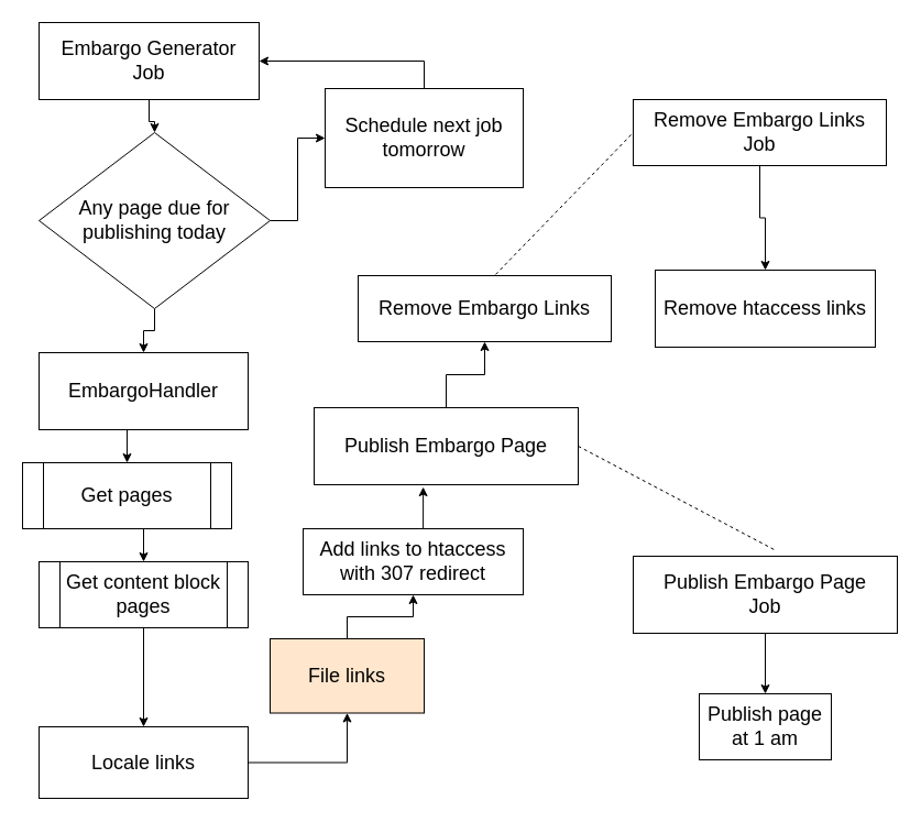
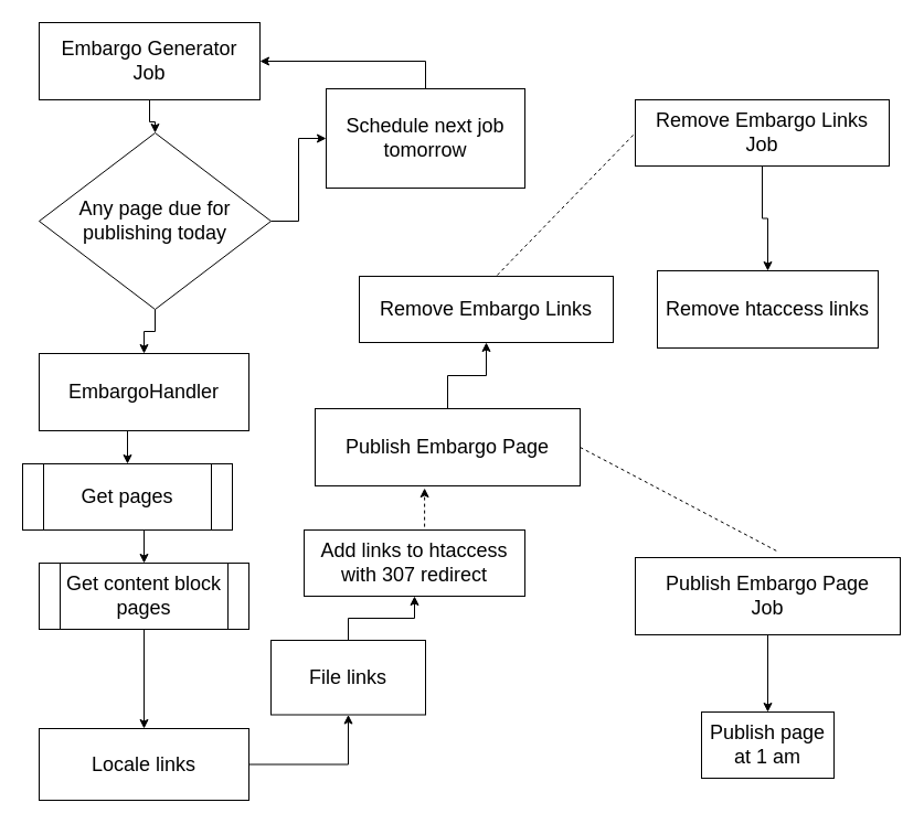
- <mxCell id="19" style="edgeStyle=orthogonalEdgeStyle;rounded=0;orthogonalLoop=1;jettySize=auto;html=1;exitX=0.5;exitY=0;exitDx=0;exitDy=0;entryX=0.413;entryY=1.029;entryDx=0;entryDy=0;entryPerimeter=0;fontSize=18;" edge="1" parent="1" source="20" target="22"><mxGeometry relative="1" as="geometry" /></mxCell>
+ <mxCell id="19" style="edgeStyle=orthogonalEdgeStyle;rounded=0;orthogonalLoop=1;jettySize=auto;html=1;exitX=0.5;exitY=0;exitDx=0;exitDy=0;entryX=0.413;entryY=1.029;entryDx=0;entryDy=0;entryPerimeter=0;fontSize=18;dashed=1;" edge="1" parent="1" source="20" target="22"><mxGeometry relative="1" as="geometry" /></mxCell>
- <mxCell id="18" value="&lt;font style=&quot;font-size: 18px&quot;&gt;File links&lt;/font&gt;" style="rounded=0;whiteSpace=wrap;html=1;fillColor=#ffe6cc;" vertex="1" parent="1"><mxGeometry x="245" y="580" width="140" height="67.5" as="geometry" /></mxCell>
+ <mxCell id="18" value="&lt;font style=&quot;font-size: 18px&quot;&gt;File links&lt;/font&gt;" style="rounded=0;whiteSpace=wrap;html=1;" vertex="1" parent="1"><mxGeometry x="245" y="580" width="140" height="67.5" as="geometry" /></mxCell>
- <mxCell id="24" value="&lt;font style=&quot;font-size: 18px&quot;&gt;Publish page at 1 am&lt;/font&gt;" style="whiteSpace=wrap;html=1;" vertex="1" parent="1"><mxGeometry x="635" y="630" width="120" height="60" as="geometry" /></mxCell>
+ <mxCell id="24" value="&lt;font style=&quot;font-size: 18px&quot;&gt;Publish page at 1 am&lt;/font&gt;" style="whiteSpace=wrap;html=1;" vertex="1" parent="1"><mxGeometry x="635" y="645" width="120" height="60" as="geometry" /></mxCell>
